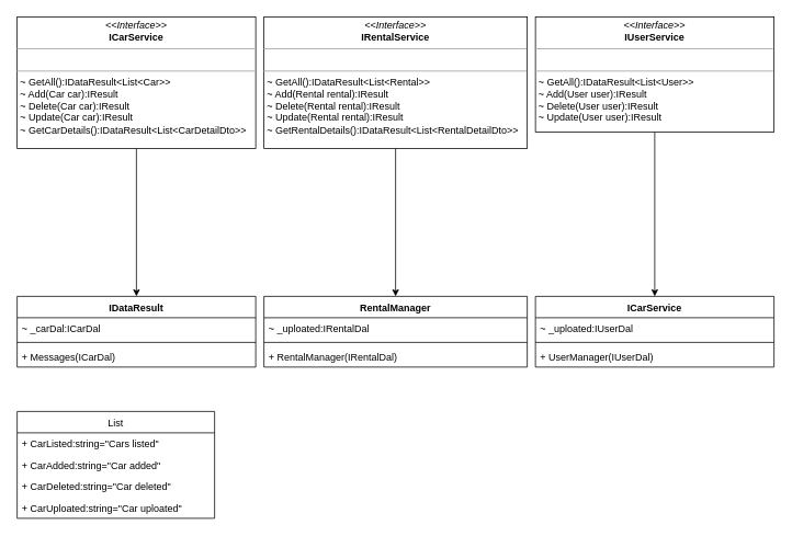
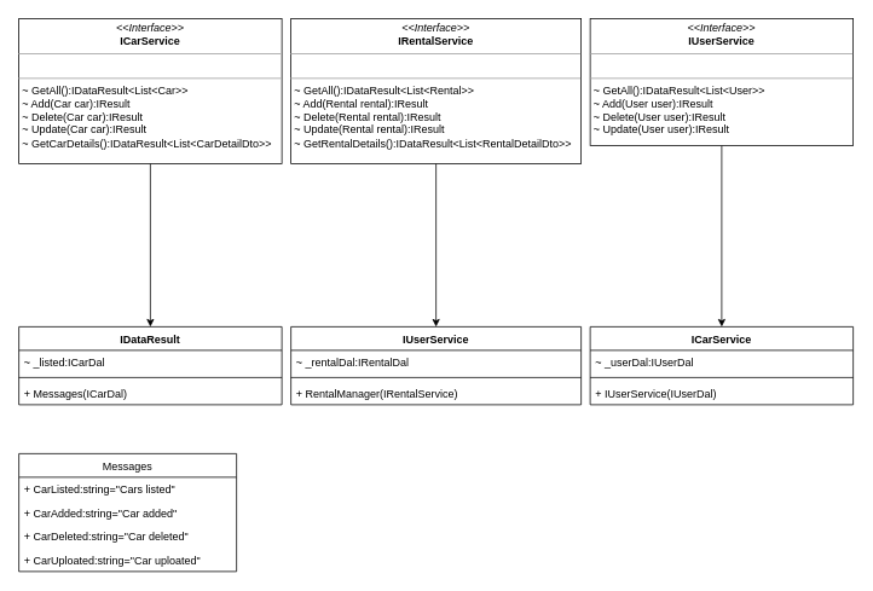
- <mxCell id="12" value="RentalManager" style="swimlane;fontStyle=1;align=center;verticalAlign=top;childLayout=stackLayout;horizontal=1;startSize=26;horizontalStack=0;resizeParent=1;resizeParentMax=0;resizeLast=0;collapsible=1;marginBottom=0;" vertex="1" parent="1"><mxGeometry x="320" y="360" width="320" height="86" as="geometry" /></mxCell>
+ <mxCell id="12" value="IUserService" style="swimlane;fontStyle=1;align=center;verticalAlign=top;childLayout=stackLayout;horizontal=1;startSize=26;horizontalStack=0;resizeParent=1;resizeParentMax=0;resizeLast=0;collapsible=1;marginBottom=0;" vertex="1" parent="1"><mxGeometry x="320" y="360" width="320" height="86" as="geometry" /></mxCell>
- <mxCell id="9" value="~ _carDal:ICarDal" style="text;strokeColor=none;fillColor=none;align=left;verticalAlign=top;spacingLeft=4;spacingRight=4;overflow=hidden;rotatable=0;points=[[0,0.5],[1,0.5]];portConstraint=eastwest;" vertex="1" parent="8"><mxGeometry y="26" width="290" height="26" as="geometry" /></mxCell>
+ <mxCell id="9" value="~ _listed:ICarDal" style="text;strokeColor=none;fillColor=none;align=left;verticalAlign=top;spacingLeft=4;spacingRight=4;overflow=hidden;rotatable=0;points=[[0,0.5],[1,0.5]];portConstraint=eastwest;" vertex="1" parent="8"><mxGeometry y="26" width="290" height="26" as="geometry" /></mxCell>
- <mxCell id="13" value="~ _uploated:IRentalDal" style="text;strokeColor=none;fillColor=none;align=left;verticalAlign=top;spacingLeft=4;spacingRight=4;overflow=hidden;rotatable=0;points=[[0,0.5],[1,0.5]];portConstraint=eastwest;" vertex="1" parent="12"><mxGeometry y="26" width="320" height="26" as="geometry" /></mxCell>
+ <mxCell id="13" value="~ _rentalDal:IRentalDal" style="text;strokeColor=none;fillColor=none;align=left;verticalAlign=top;spacingLeft=4;spacingRight=4;overflow=hidden;rotatable=0;points=[[0,0.5],[1,0.5]];portConstraint=eastwest;" vertex="1" parent="12"><mxGeometry y="26" width="320" height="26" as="geometry" /></mxCell>
- <mxCell id="17" value="~ _uploated:IUserDal" style="text;strokeColor=none;fillColor=none;align=left;verticalAlign=top;spacingLeft=4;spacingRight=4;overflow=hidden;rotatable=0;points=[[0,0.5],[1,0.5]];portConstraint=eastwest;" vertex="1" parent="16"><mxGeometry y="26" width="290" height="26" as="geometry" /></mxCell>
+ <mxCell id="17" value="~ _userDal:IUserDal" style="text;strokeColor=none;fillColor=none;align=left;verticalAlign=top;spacingLeft=4;spacingRight=4;overflow=hidden;rotatable=0;points=[[0,0.5],[1,0.5]];portConstraint=eastwest;" vertex="1" parent="16"><mxGeometry y="26" width="290" height="26" as="geometry" /></mxCell>
- <mxCell id="15" value="+ RentalManager(IRentalDal)" style="text;strokeColor=none;fillColor=none;align=left;verticalAlign=top;spacingLeft=4;spacingRight=4;overflow=hidden;rotatable=0;points=[[0,0.5],[1,0.5]];portConstraint=eastwest;" vertex="1" parent="12"><mxGeometry y="60" width="320" height="26" as="geometry" /></mxCell>
+ <mxCell id="15" value="+ RentalManager(IRentalService)" style="text;strokeColor=none;fillColor=none;align=left;verticalAlign=top;spacingLeft=4;spacingRight=4;overflow=hidden;rotatable=0;points=[[0,0.5],[1,0.5]];portConstraint=eastwest;" vertex="1" parent="12"><mxGeometry y="60" width="320" height="26" as="geometry" /></mxCell>
- <mxCell id="19" value="+ UserManager(IUserDal)" style="text;strokeColor=none;fillColor=none;align=left;verticalAlign=top;spacingLeft=4;spacingRight=4;overflow=hidden;rotatable=0;points=[[0,0.5],[1,0.5]];portConstraint=eastwest;" vertex="1" parent="16"><mxGeometry y="60" width="290" height="26" as="geometry" /></mxCell>
+ <mxCell id="19" value="+ IUserService(IUserDal)" style="text;strokeColor=none;fillColor=none;align=left;verticalAlign=top;spacingLeft=4;spacingRight=4;overflow=hidden;rotatable=0;points=[[0,0.5],[1,0.5]];portConstraint=eastwest;" vertex="1" parent="16"><mxGeometry y="60" width="290" height="26" as="geometry" /></mxCell>
- <mxCell id="20" value="List" style="swimlane;fontStyle=0;childLayout=stackLayout;horizontal=1;startSize=26;fillColor=none;horizontalStack=0;resizeParent=1;resizeParentMax=0;resizeLast=0;collapsible=1;marginBottom=0;" vertex="1" parent="1"><mxGeometry x="20" y="500" width="240" height="130" as="geometry" /></mxCell>
+ <mxCell id="20" value="Messages" style="swimlane;fontStyle=0;childLayout=stackLayout;horizontal=1;startSize=26;fillColor=none;horizontalStack=0;resizeParent=1;resizeParentMax=0;resizeLast=0;collapsible=1;marginBottom=0;" vertex="1" parent="1"><mxGeometry x="20" y="500" width="240" height="130" as="geometry" /></mxCell>
